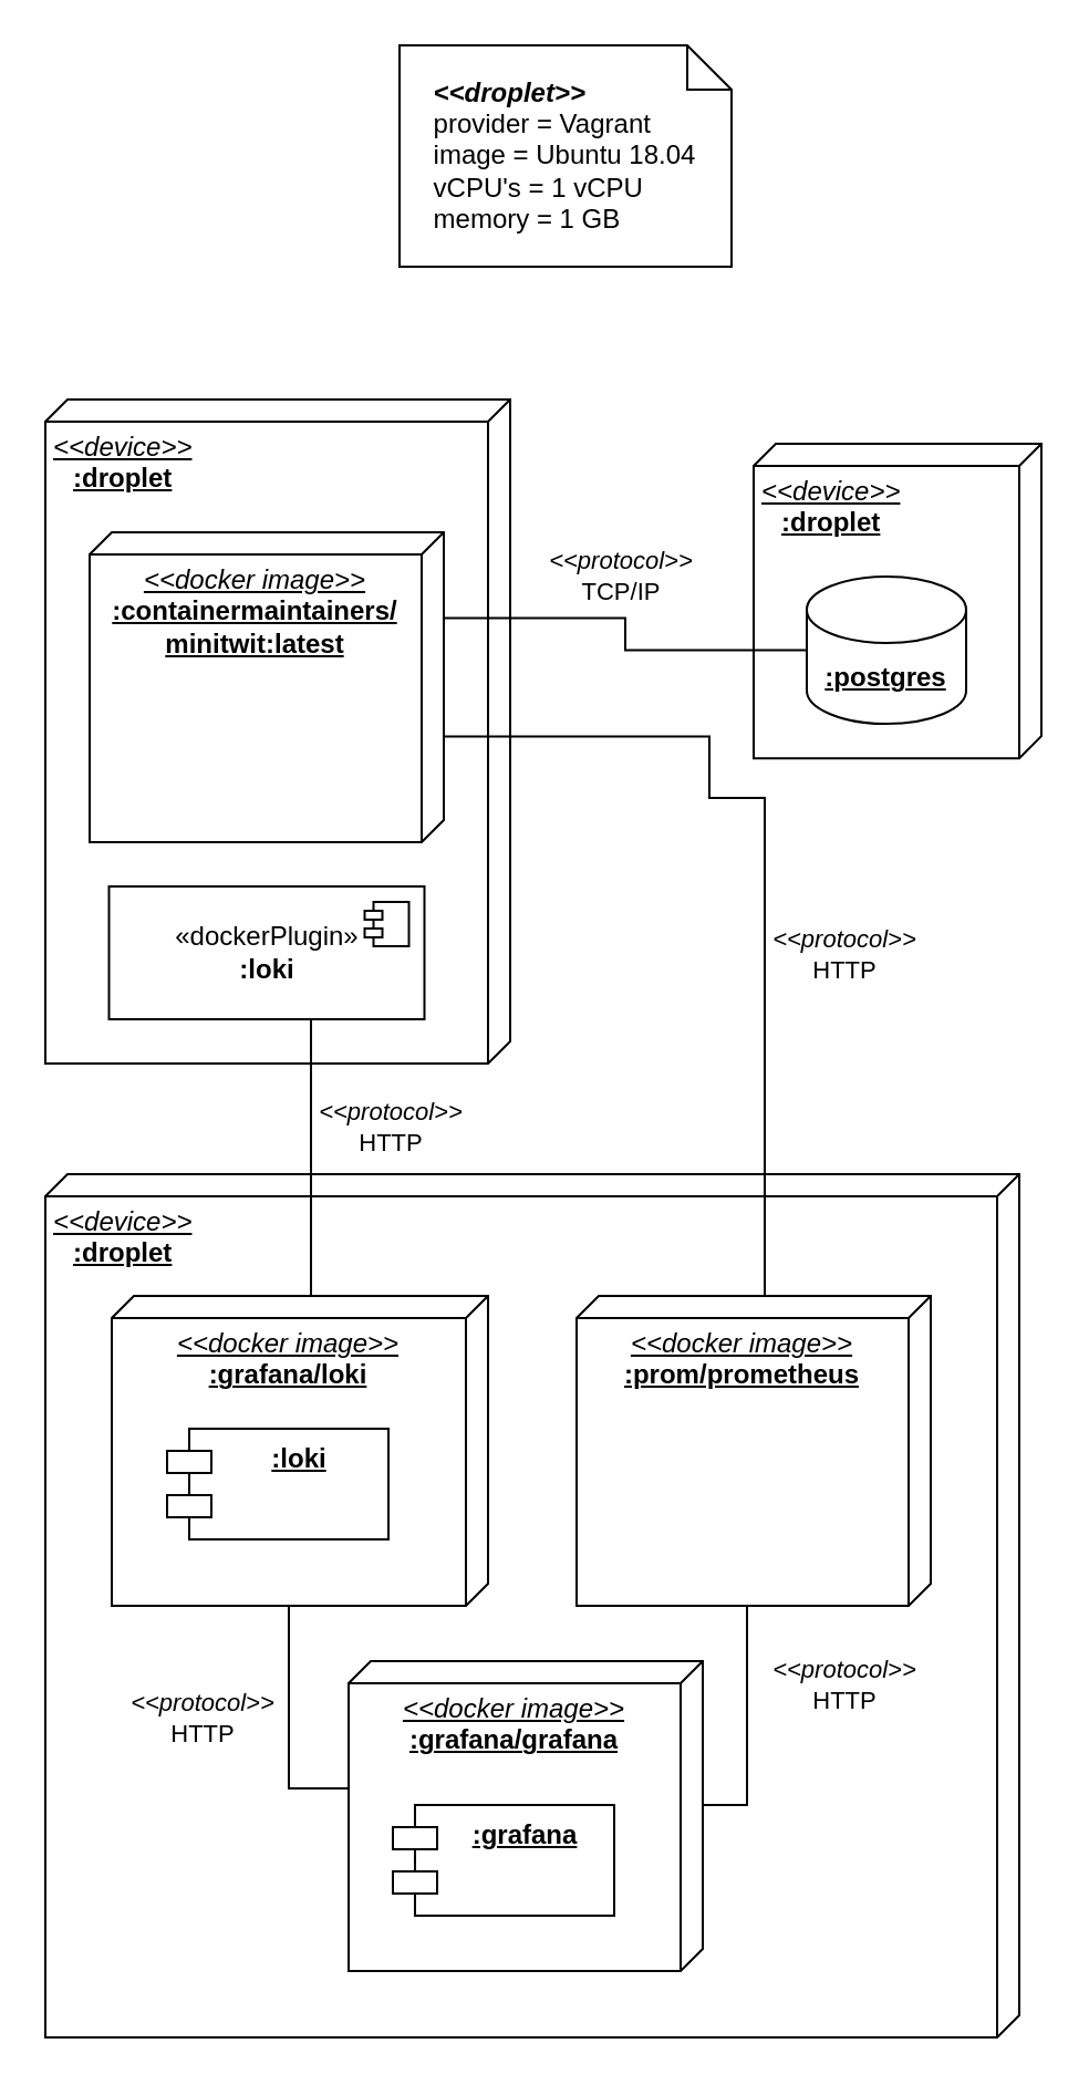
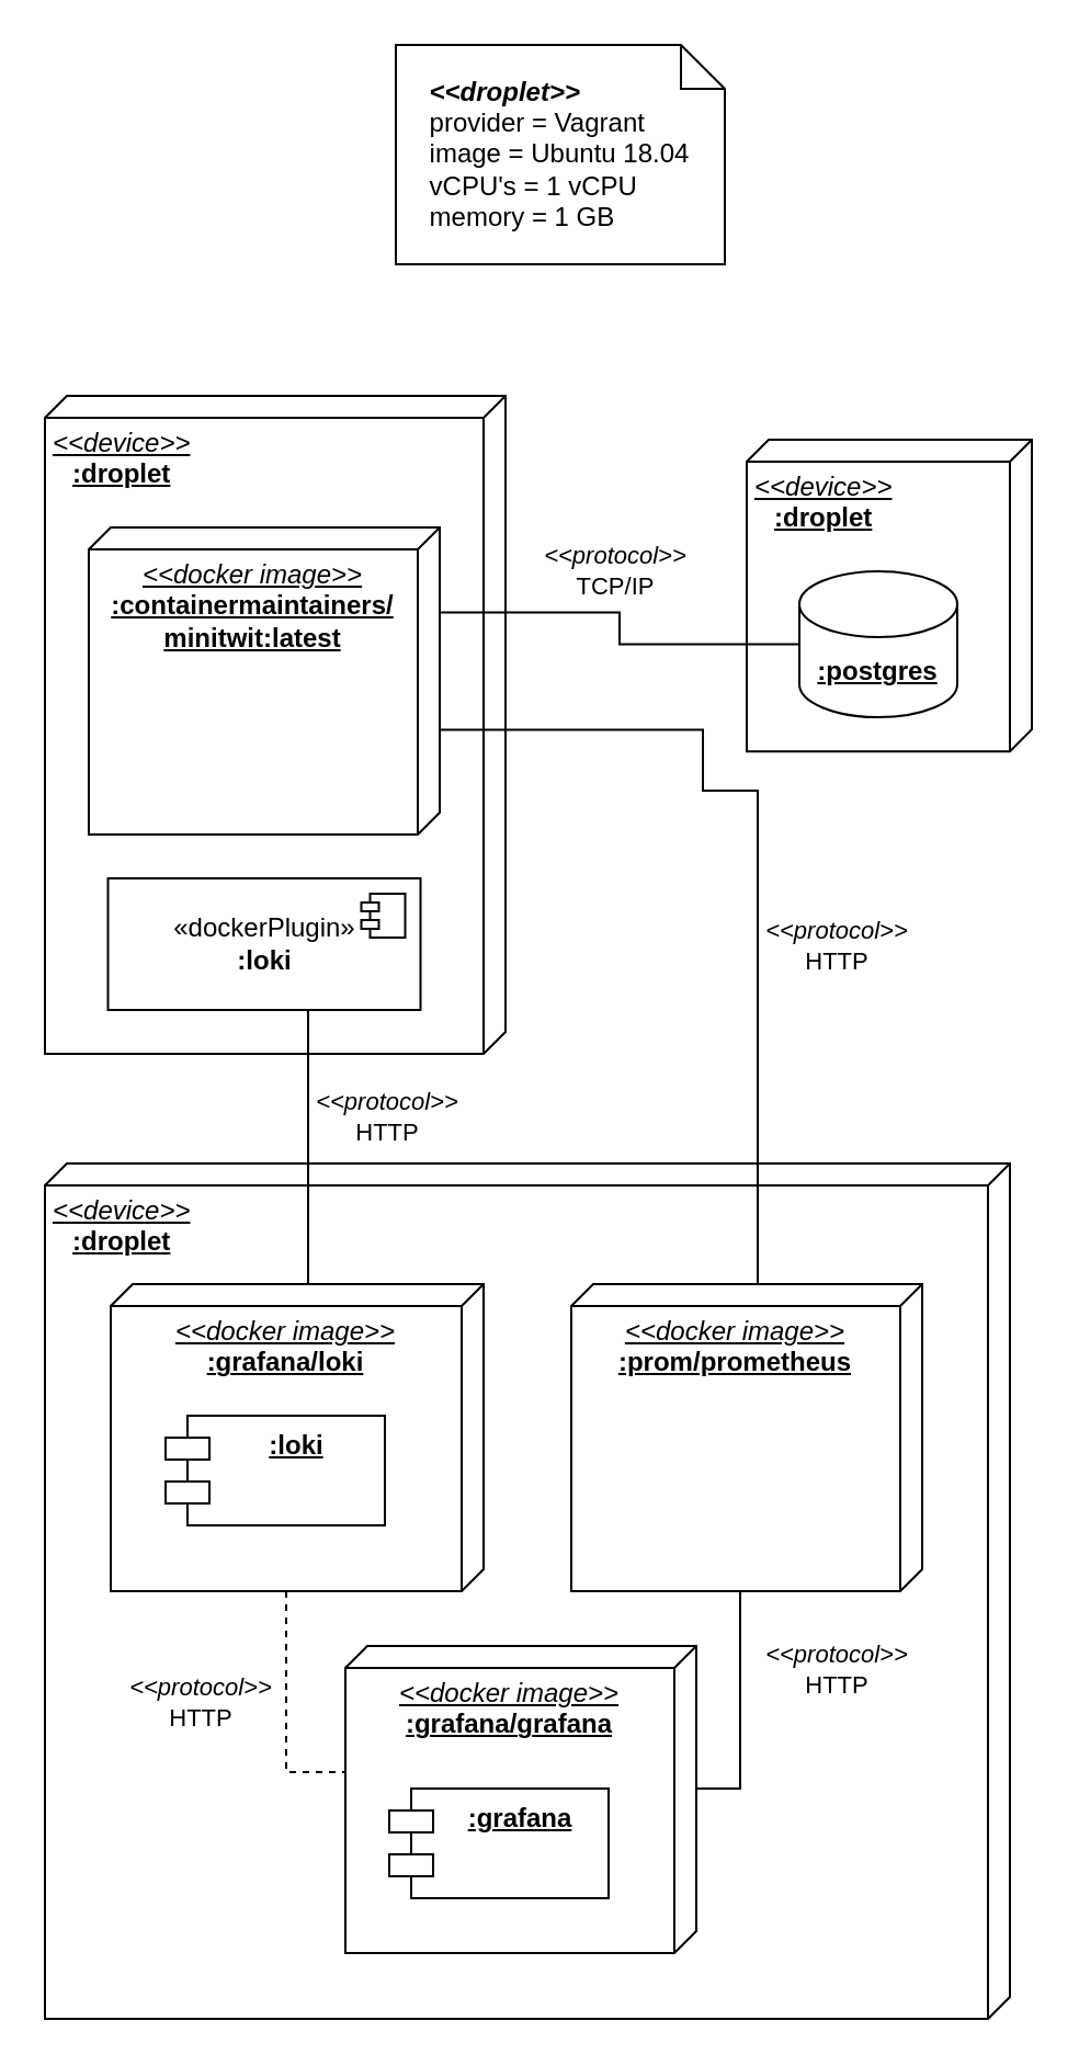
- <mxCell id="14" style="edgeStyle=orthogonalEdgeStyle;rounded=0;orthogonalLoop=1;jettySize=auto;html=1;exitX=0;exitY=0;exitDx=140;exitDy=90;exitPerimeter=0;entryX=0.411;entryY=1.003;entryDx=0;entryDy=0;entryPerimeter=0;endArrow=none;endFill=0;" edge="1" parent="2" source="5" target="10"><mxGeometry relative="1" as="geometry" /></mxCell>
+ <mxCell id="14" style="edgeStyle=orthogonalEdgeStyle;rounded=0;orthogonalLoop=1;jettySize=auto;html=1;exitX=0;exitY=0;exitDx=140;exitDy=90;exitPerimeter=0;entryX=0.411;entryY=1.003;entryDx=0;entryDy=0;entryPerimeter=0;endArrow=none;endFill=0;dashed=1;" edge="1" parent="2" source="5" target="10"><mxGeometry relative="1" as="geometry" /></mxCell>
